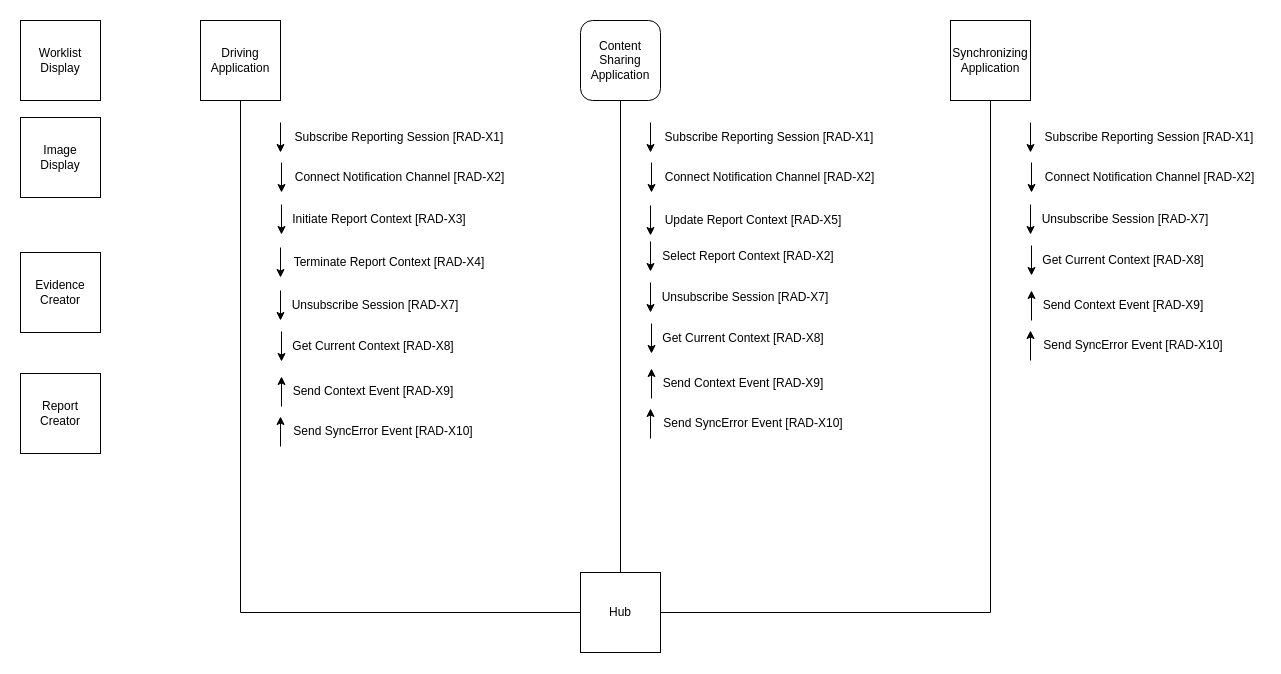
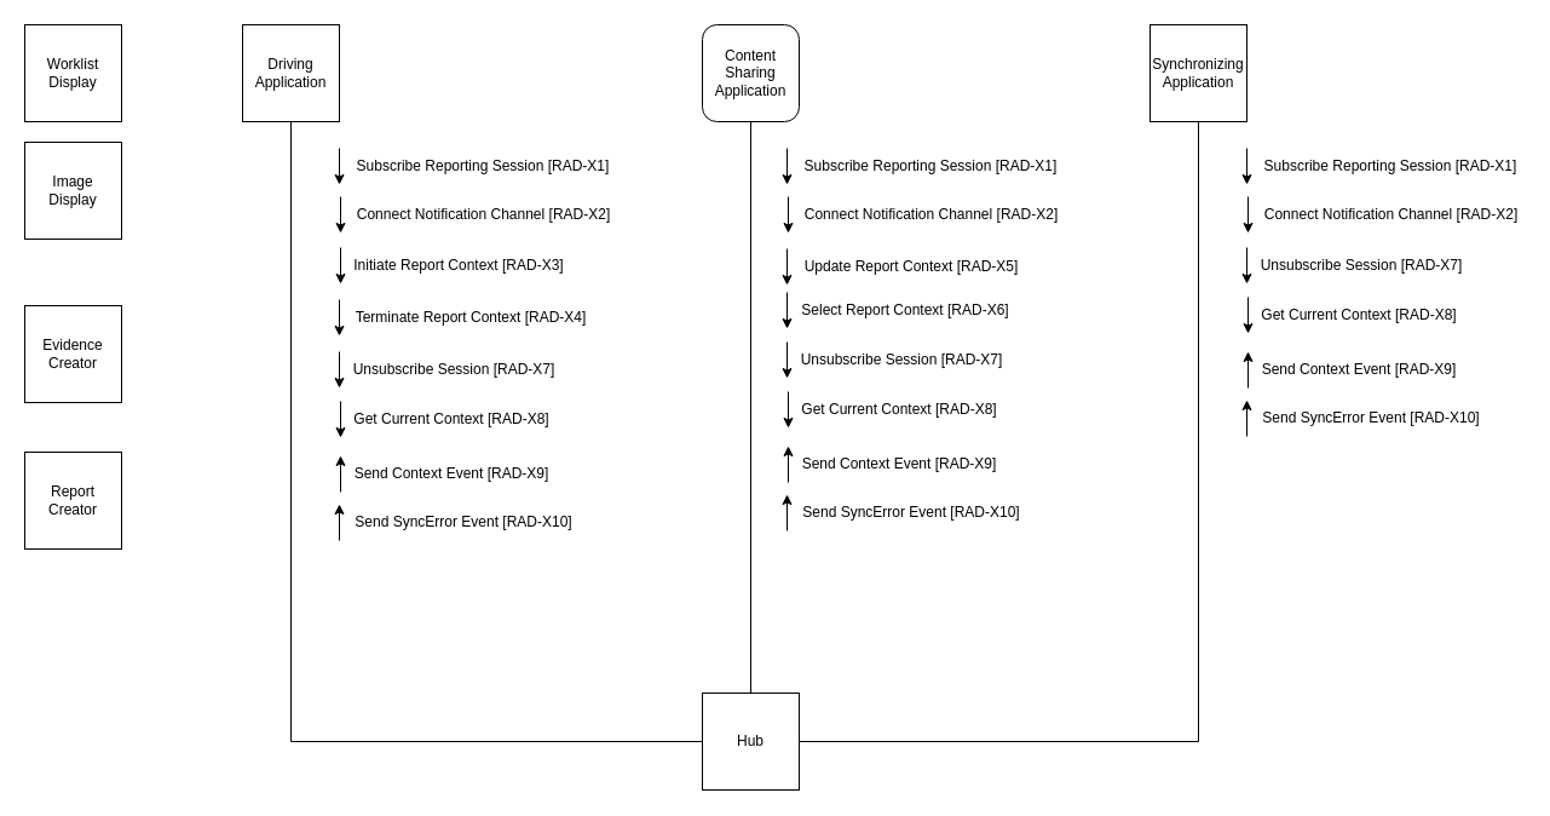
- <mxCell id="38" value="Select Report Context [RAD-X2]" style="text;html=1;strokeColor=none;fillColor=none;align=center;verticalAlign=middle;whiteSpace=wrap;rounded=0;" vertex="1" parent="1"><mxGeometry x="660" y="241" width="176" height="30" as="geometry" /></mxCell>
+ <mxCell id="38" value="Select Report Context [RAD-X6]" style="text;html=1;strokeColor=none;fillColor=none;align=center;verticalAlign=middle;whiteSpace=wrap;rounded=0;" vertex="1" parent="1"><mxGeometry x="660" y="241" width="176" height="30" as="geometry" /></mxCell>
